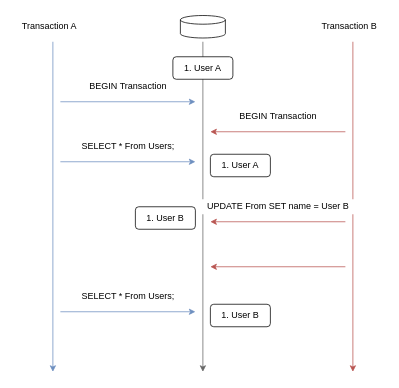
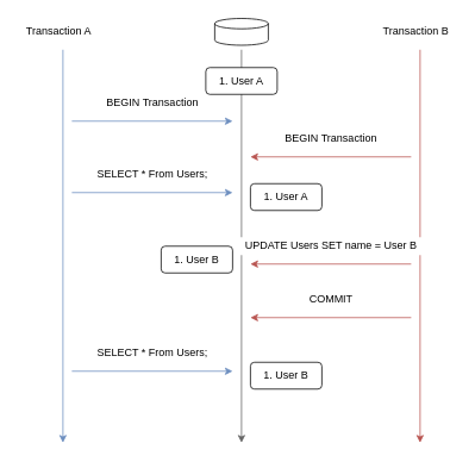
- <mxCell id="16" value="UPDATE From SET name = User B" style="text;html=1;align=center;verticalAlign=middle;resizable=0;points=[];autosize=1;fontColor=#000000;fillColor=#FFFFFF;" parent="1" vertex="1"><mxGeometry x="265" y="265" width="210" height="20" as="geometry" /></mxCell>
+ <mxCell id="16" value="UPDATE Users SET name = User B" style="text;html=1;align=center;verticalAlign=middle;resizable=0;points=[];autosize=1;fontColor=#000000;fillColor=#FFFFFF;" parent="1" vertex="1"><mxGeometry x="265" y="265" width="210" height="20" as="geometry" /></mxCell>
+ <mxCell id="20" value="COMMIT" style="text;html=1;align=center;verticalAlign=middle;resizable=0;points=[];autosize=1;fontColor=#000000;fillColor=#FFFFFF;" parent="1" vertex="1"><mxGeometry x="340" y="325" width="60" height="20" as="geometry" /></mxCell>
